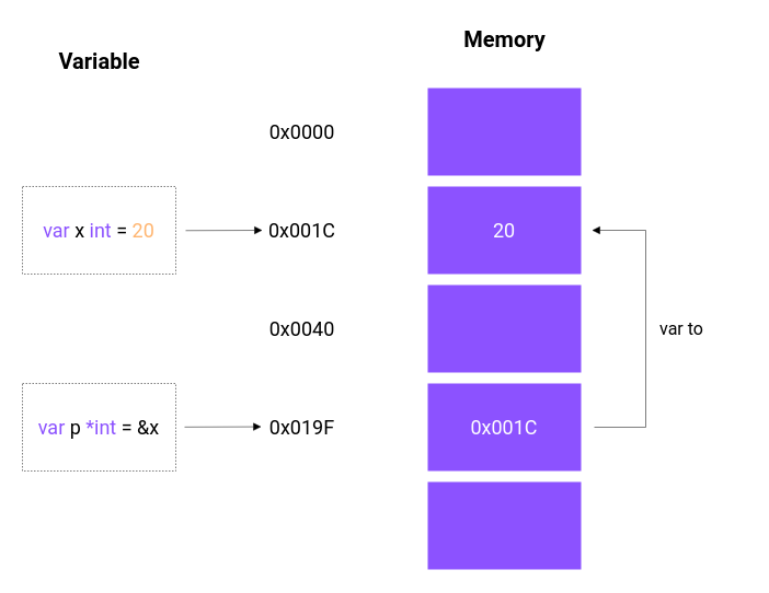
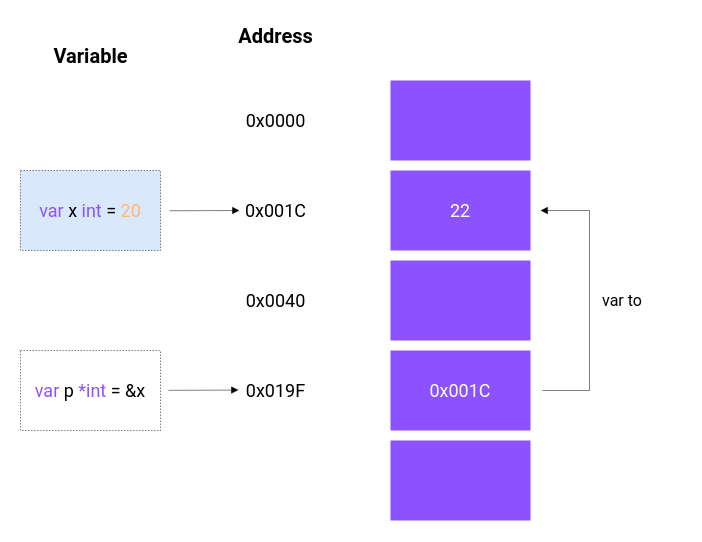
+ <mxCell id="4" value="&lt;font color=&quot;#000000&quot; style=&quot;font-size: 20px&quot;&gt;Address&lt;/font&gt;" style="text;html=1;align=center;verticalAlign=middle;resizable=0;points=[];autosize=1;strokeColor=none;fillColor=none;fontSize=20;fontFamily=Roboto;fontColor=#FFFFFF;fontStyle=1" vertex="1" parent="1"><mxGeometry x="230" y="20" width="90" height="30" as="geometry" /></mxCell>
- <mxCell id="5" value="&lt;font color=&quot;#000000&quot; style=&quot;font-size: 20px&quot;&gt;Memory&lt;/font&gt;" style="text;html=1;align=center;verticalAlign=middle;resizable=0;points=[];autosize=1;strokeColor=none;fillColor=none;fontSize=20;fontFamily=Roboto;fontColor=#FFFFFF;fontStyle=1" vertex="1" parent="1"><mxGeometry x="415" y="20" width="90" height="30" as="geometry" /></mxCell>
- <mxCell id="16" value="&lt;span style=&quot;font-size: 18px&quot;&gt;&lt;font color=&quot;#8c52ff&quot;&gt;var&lt;/font&gt;&lt;/span&gt;&lt;span style=&quot;color: rgb(255 , 255 , 255) ; font-size: 18px&quot;&gt; &lt;/span&gt;&lt;span style=&quot;font-size: 18px&quot;&gt;x&lt;/span&gt;&lt;span style=&quot;color: rgb(255 , 255 , 255) ; font-size: 18px&quot;&gt; &lt;/span&gt;&lt;span style=&quot;font-size: 18px&quot;&gt;&lt;font color=&quot;#8c52ff&quot;&gt;int&lt;/font&gt;&lt;/span&gt;&lt;span style=&quot;color: rgb(255 , 255 , 255) ; font-size: 18px&quot;&gt; &lt;/span&gt;&lt;span style=&quot;font-size: 18px&quot;&gt;=&lt;/span&gt;&lt;span style=&quot;color: rgb(255 , 255 , 255) ; font-size: 18px&quot;&gt; &lt;/span&gt;&lt;span style=&quot;font-size: 18px&quot;&gt;&lt;font color=&quot;#ffb570&quot;&gt;20&lt;/font&gt;&lt;/span&gt;" style="rounded=0;whiteSpace=wrap;html=1;fillColor=#FFFFFF;strokeColor=default;fontFamily=Roboto;fontSource=https%3A%2F%2Ffonts.googleapis.com%2Fcss%3Ffamily%3DRoboto;dashed=1;strokeWidth=0.5;" vertex="1" parent="1"><mxGeometry x="20" y="170" width="140" height="80" as="geometry" /></mxCell>
+ <mxCell id="16" value="&lt;span style=&quot;font-size: 18px&quot;&gt;&lt;font color=&quot;#8c52ff&quot;&gt;var&lt;/font&gt;&lt;/span&gt;&lt;span style=&quot;color: rgb(255 , 255 , 255) ; font-size: 18px&quot;&gt; &lt;/span&gt;&lt;span style=&quot;font-size: 18px&quot;&gt;x&lt;/span&gt;&lt;span style=&quot;color: rgb(255 , 255 , 255) ; font-size: 18px&quot;&gt; &lt;/span&gt;&lt;span style=&quot;font-size: 18px&quot;&gt;&lt;font color=&quot;#8c52ff&quot;&gt;int&lt;/font&gt;&lt;/span&gt;&lt;span style=&quot;color: rgb(255 , 255 , 255) ; font-size: 18px&quot;&gt; &lt;/span&gt;&lt;span style=&quot;font-size: 18px&quot;&gt;=&lt;/span&gt;&lt;span style=&quot;color: rgb(255 , 255 , 255) ; font-size: 18px&quot;&gt; &lt;/span&gt;&lt;span style=&quot;font-size: 18px&quot;&gt;&lt;font color=&quot;#ffb570&quot;&gt;20&lt;/font&gt;&lt;/span&gt;" style="rounded=0;whiteSpace=wrap;html=1;fillColor=#dae8fc;strokeColor=default;fontFamily=Roboto;fontSource=https%3A%2F%2Ffonts.googleapis.com%2Fcss%3Ffamily%3DRoboto;dashed=1;strokeWidth=0.5;" vertex="1" parent="1"><mxGeometry x="20" y="170" width="140" height="80" as="geometry" /></mxCell>
- <mxCell id="7" value="&lt;span style=&quot;color: rgb(255 , 255 , 255) ; font-size: 18px&quot;&gt;20&lt;/span&gt;" style="rounded=0;whiteSpace=wrap;html=1;fillColor=#8c52ff;strokeColor=none;fontFamily=Roboto;fontSource=https%3A%2F%2Ffonts.googleapis.com%2Fcss%3Ffamily%3DRoboto;" vertex="1" parent="1"><mxGeometry x="390" y="170" width="140" height="80" as="geometry" /></mxCell>
+ <mxCell id="7" value="&lt;span style=&quot;color: rgb(255 , 255 , 255) ; font-size: 18px&quot;&gt;22&lt;/span&gt;" style="rounded=0;whiteSpace=wrap;html=1;fillColor=#8c52ff;strokeColor=none;fontFamily=Roboto;fontSource=https%3A%2F%2Ffonts.googleapis.com%2Fcss%3Ffamily%3DRoboto;" vertex="1" parent="1"><mxGeometry x="390" y="170" width="140" height="80" as="geometry" /></mxCell>
